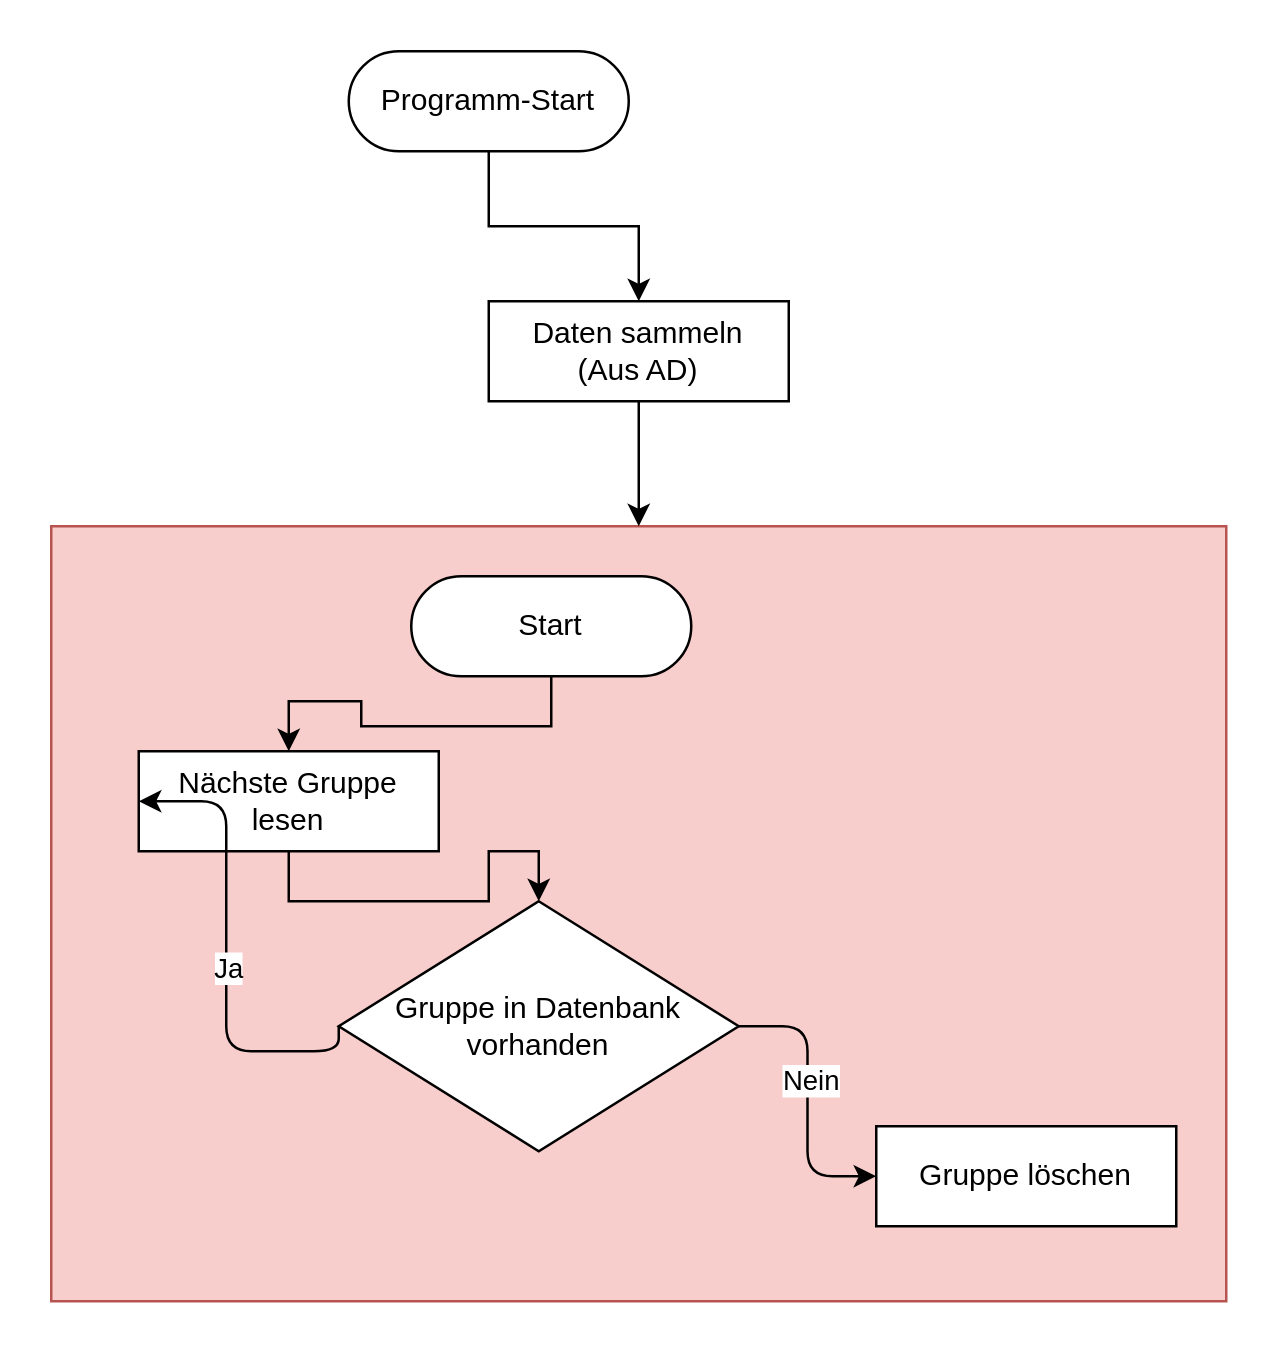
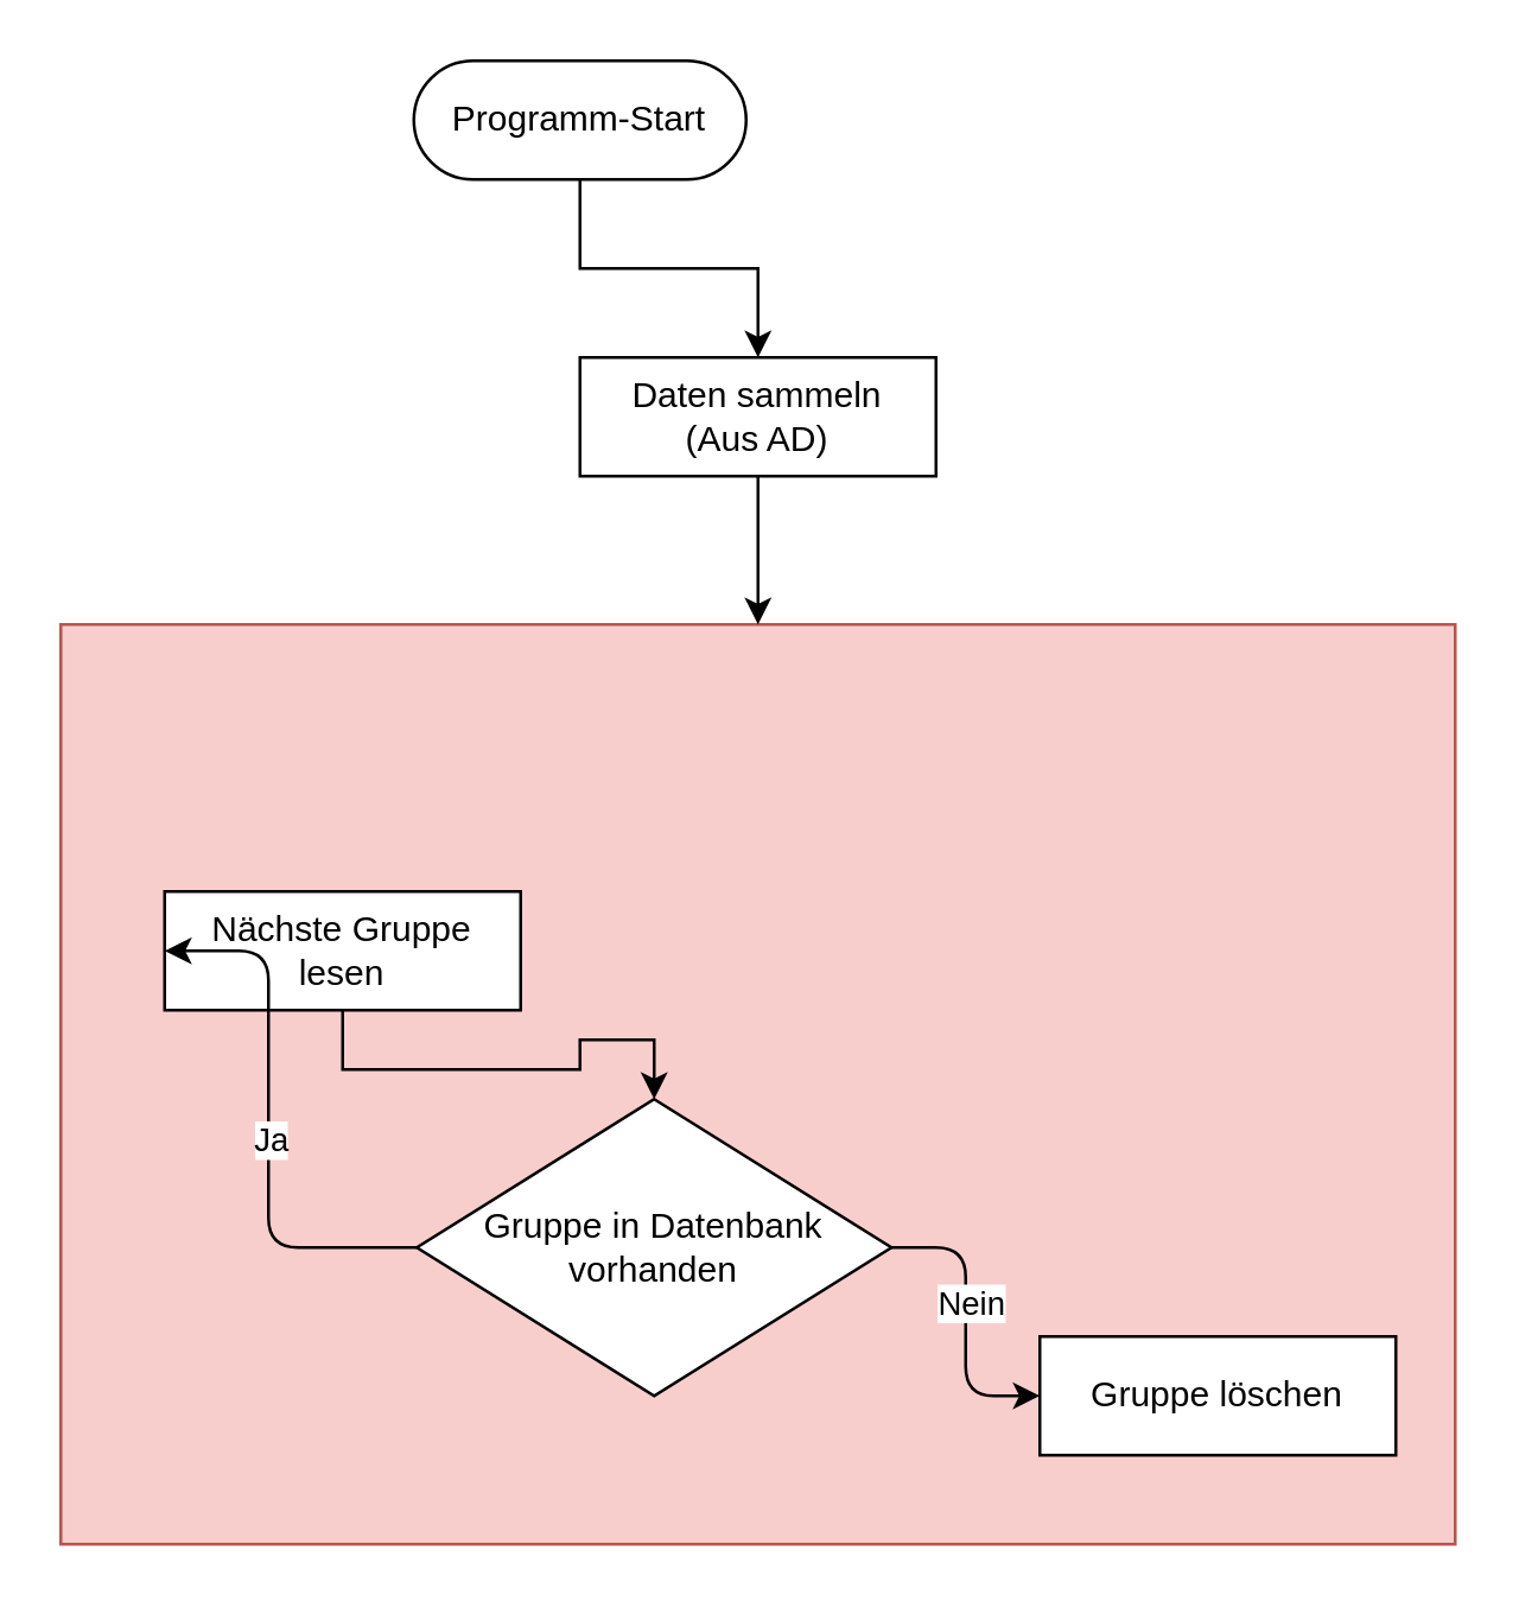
- <mxCell id="8" value="Start" style="rounded=1;whiteSpace=wrap;html=1;arcSize=50;" vertex="1" parent="1"><mxGeometry x="164" y="230" width="112" height="40" as="geometry" /></mxCell>
- <mxCell id="7" style="edgeStyle=orthogonalEdgeStyle;rounded=0;orthogonalLoop=1;jettySize=auto;html=1;exitX=0.5;exitY=1;exitDx=0;exitDy=0;entryX=0.5;entryY=0;entryDx=0;entryDy=0;" edge="1" parent="1" source="8" target="9"><mxGeometry relative="1" as="geometry" /></mxCell>
- <mxCell id="14" value="Gruppe in Datenbank vorhanden" style="rhombus;whiteSpace=wrap;html=1;" vertex="1" parent="1"><mxGeometry x="135" y="360" width="160" height="100" as="geometry" /></mxCell>
+ <mxCell id="14" value="Gruppe in Datenbank vorhanden" style="rhombus;whiteSpace=wrap;html=1;" vertex="1" parent="1"><mxGeometry x="140" y="370" width="160" height="100" as="geometry" /></mxCell>
